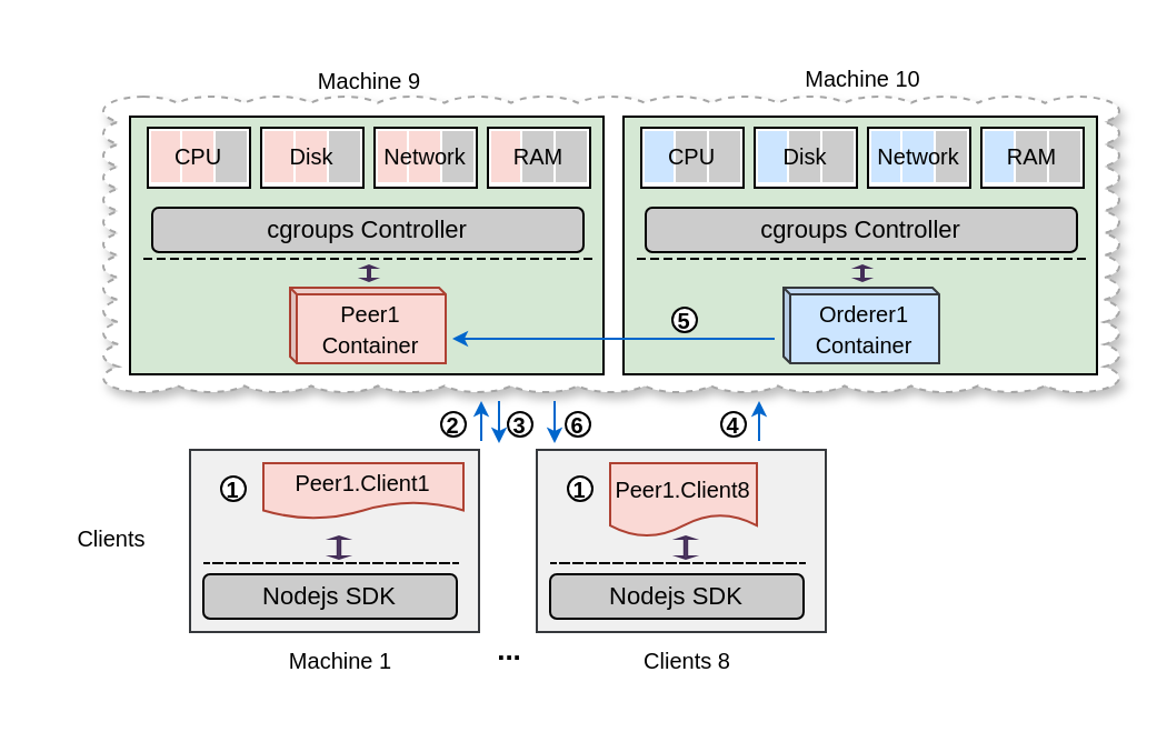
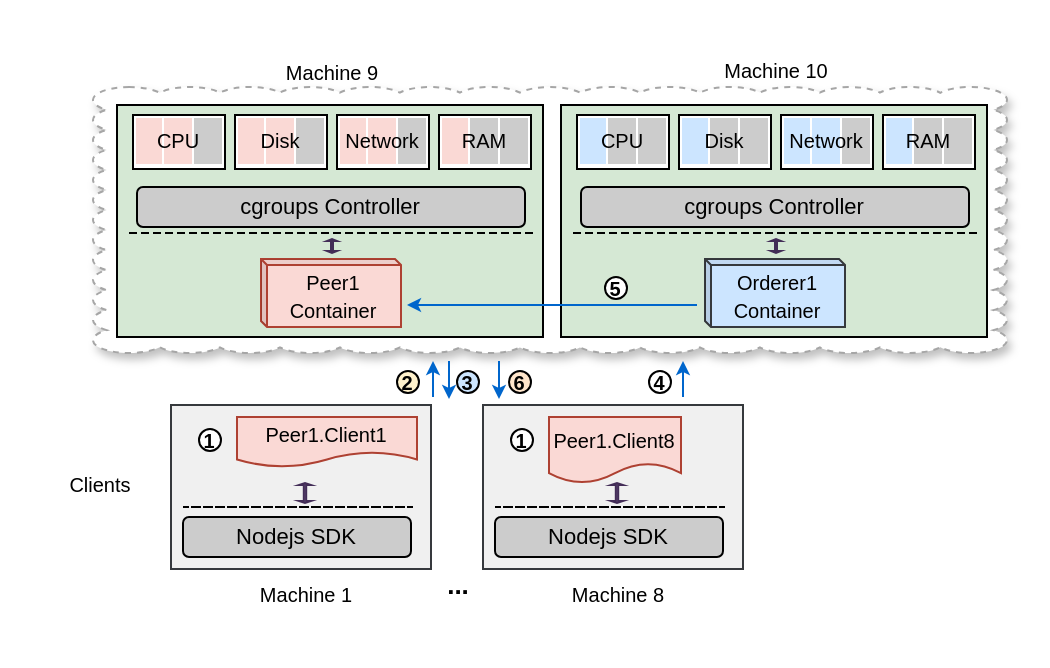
- <mxCell id="46" value="2" style="ellipse;whiteSpace=wrap;html=1;aspect=fixed;fontSize=10;strokeColor=#000000;fillColor=#FFFFFF;fontStyle=1" parent="1" vertex="1"><mxGeometry x="198" y="185" width="11" height="11" as="geometry" /></mxCell>
+ <mxCell id="46" value="2" style="ellipse;whiteSpace=wrap;html=1;aspect=fixed;fontSize=10;strokeColor=#000000;fillColor=#fff2cc;fontStyle=1;" parent="1" vertex="1"><mxGeometry x="198" y="185" width="11" height="11" as="geometry" /></mxCell>
- <mxCell id="47" value="3" style="ellipse;whiteSpace=wrap;html=1;aspect=fixed;fontSize=10;strokeColor=#000000;fillColor=#FFFFFF;fontStyle=1" parent="1" vertex="1"><mxGeometry x="228" y="185" width="11" height="11" as="geometry" /></mxCell>
+ <mxCell id="47" value="3" style="ellipse;whiteSpace=wrap;html=1;aspect=fixed;fontSize=10;strokeColor=#000000;fillColor=#cce5ff;fontStyle=1;" parent="1" vertex="1"><mxGeometry x="228" y="185" width="11" height="11" as="geometry" /></mxCell>
- <mxCell id="48" value="6" style="ellipse;whiteSpace=wrap;html=1;aspect=fixed;fontSize=10;strokeColor=#000000;fillColor=#FFFFFF;fontStyle=1" parent="1" vertex="1"><mxGeometry x="254" y="185" width="11" height="11" as="geometry" /></mxCell>
+ <mxCell id="48" value="6" style="ellipse;whiteSpace=wrap;html=1;aspect=fixed;fontSize=10;strokeColor=#000000;fillColor=#ffe6cc;fontStyle=1;" parent="1" vertex="1"><mxGeometry x="254" y="185" width="11" height="11" as="geometry" /></mxCell>
- <mxCell id="30" value="&lt;font style=&quot;font-size: 10px;&quot;&gt;Clients 8&lt;/font&gt;" style="text;html=1;strokeColor=none;fillColor=none;align=center;verticalAlign=middle;whiteSpace=wrap;rounded=0;fontSize=10;" parent="1" vertex="1"><mxGeometry x="279" y="282" width="60" height="30" as="geometry" /></mxCell>
+ <mxCell id="30" value="&lt;font style=&quot;font-size: 10px;&quot;&gt;Machine 8&lt;/font&gt;" style="text;html=1;strokeColor=none;fillColor=none;align=center;verticalAlign=middle;whiteSpace=wrap;rounded=0;fontSize=10;" parent="1" vertex="1"><mxGeometry x="279" y="282" width="60" height="30" as="geometry" /></mxCell>
